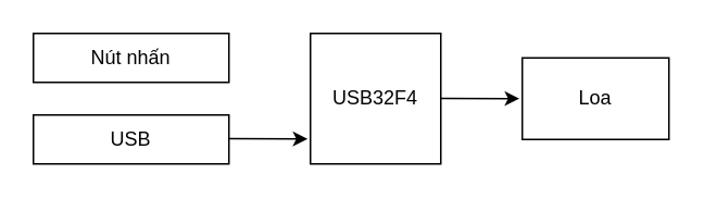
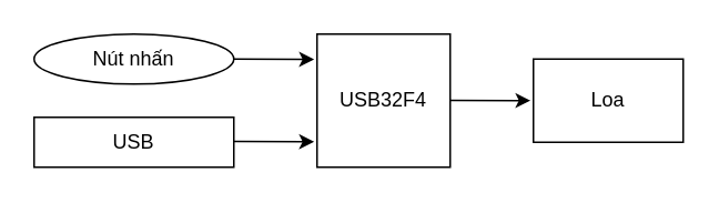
- <mxCell id="3" value="Nút nhấn" style="rounded=0;whiteSpace=wrap;html=1;" vertex="1" parent="1"><mxGeometry x="20" y="20" width="120" height="30" as="geometry" /></mxCell>
+ <mxCell id="3" value="Nút nhấn" style="ellipse;whiteSpace=wrap;html=1;" vertex="1" parent="1"><mxGeometry x="20" y="20" width="120" height="30" as="geometry" /></mxCell>
+ <mxCell id="6" value="" style="endArrow=classic;html=1;entryX=-0.022;entryY=0.19;entryDx=0;entryDy=0;exitX=1;exitY=0.5;exitDx=0;exitDy=0;entryPerimeter=0;" edge="1" parent="1" source="3" target="2"><mxGeometry width="50" height="50" relative="1" as="geometry"><mxPoint x="140" y="40" as="sourcePoint" /><mxPoint x="190" y="-10" as="targetPoint" /><Array as="points" /></mxGeometry></mxCell>
